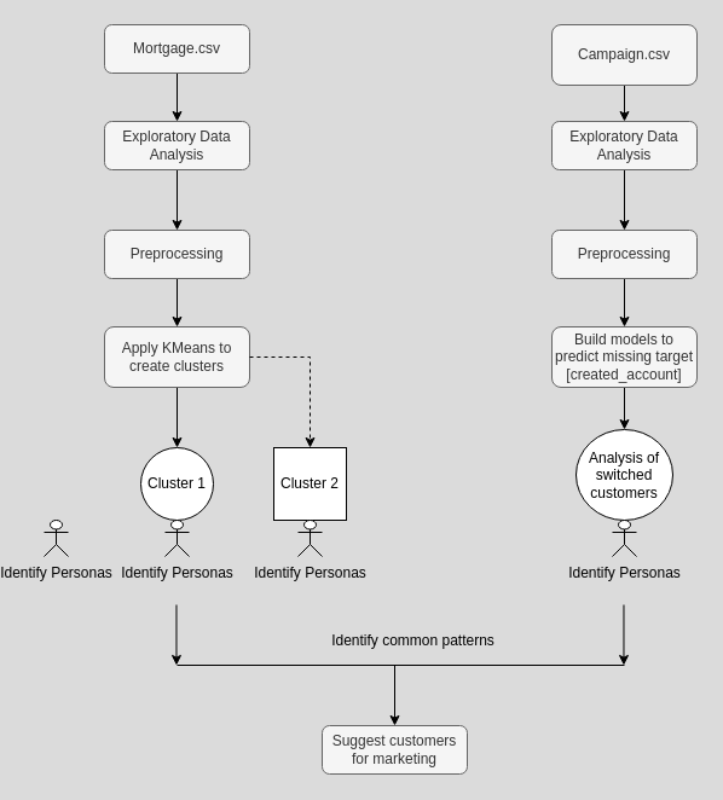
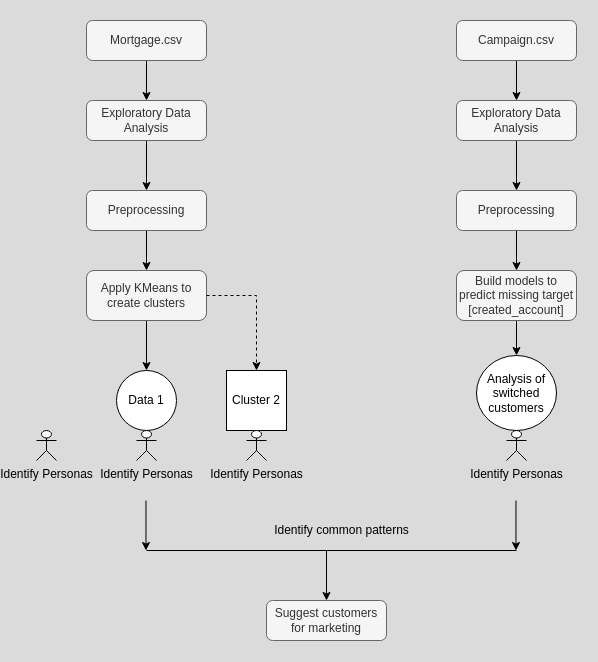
- <mxCell id="17" value="Campaign.csv" style="rounded=1;whiteSpace=wrap;html=1;fontSize=12;glass=0;strokeWidth=1;shadow=0;fillColor=#f5f5f5;fontColor=#333333;strokeColor=#666666;" vertex="1" parent="1"><mxGeometry x="440" y="20" width="120" height="50" as="geometry" /></mxCell>
+ <mxCell id="17" value="Campaign.csv" style="rounded=1;whiteSpace=wrap;html=1;fontSize=12;glass=0;strokeWidth=1;shadow=0;fillColor=#f5f5f5;fontColor=#333333;strokeColor=#666666;" vertex="1" parent="1"><mxGeometry x="440" y="20" width="120" height="40" as="geometry" /></mxCell>
- <mxCell id="10" value="Cluster 1" style="ellipse;whiteSpace=wrap;html=1;" vertex="1" parent="1"><mxGeometry x="100" y="370" width="60" height="60" as="geometry" /></mxCell>
+ <mxCell id="10" value="Data 1" style="ellipse;whiteSpace=wrap;html=1;" vertex="1" parent="1"><mxGeometry x="100" y="370" width="60" height="60" as="geometry" /></mxCell>
